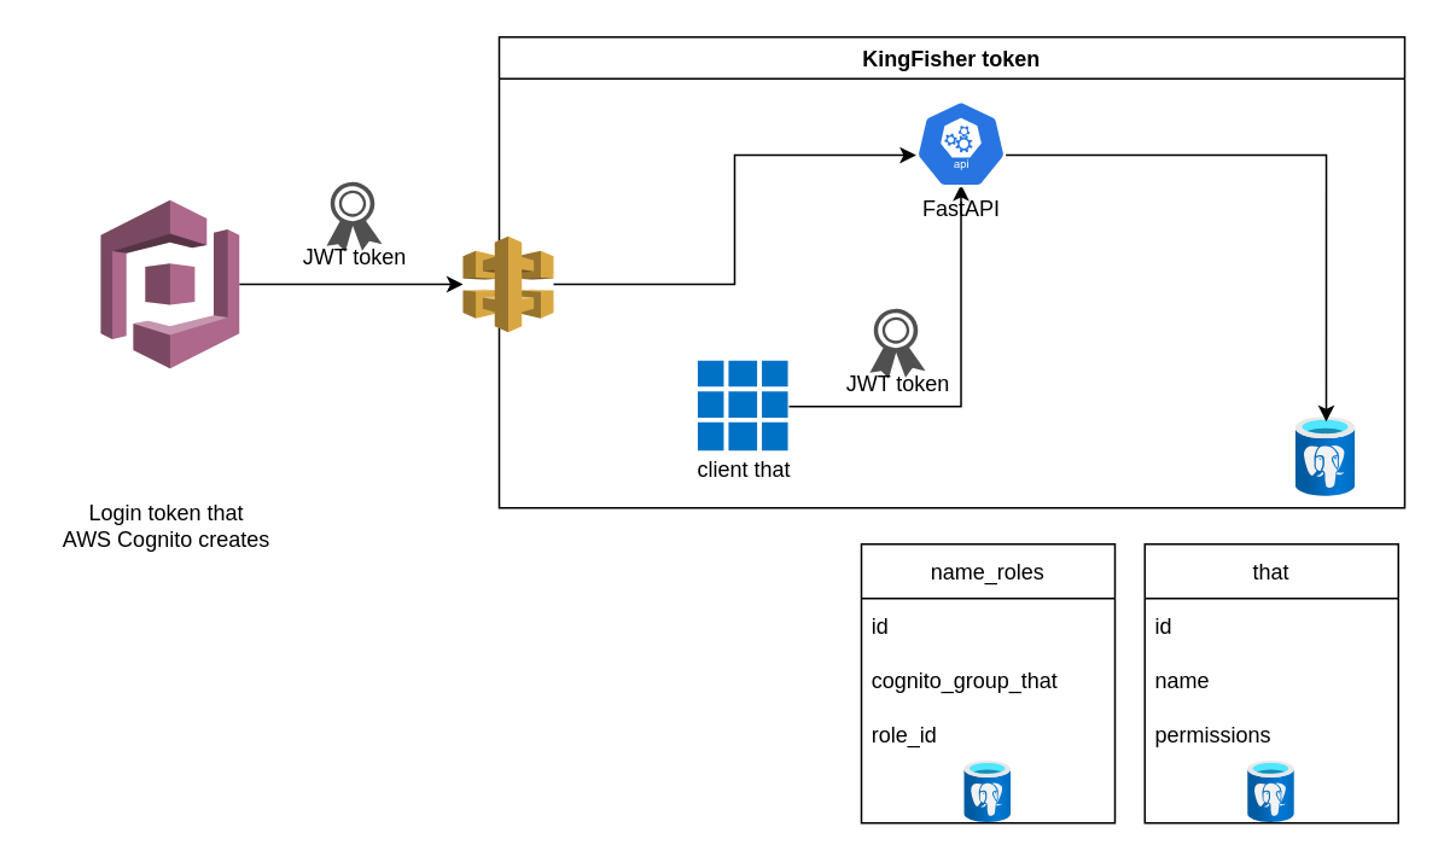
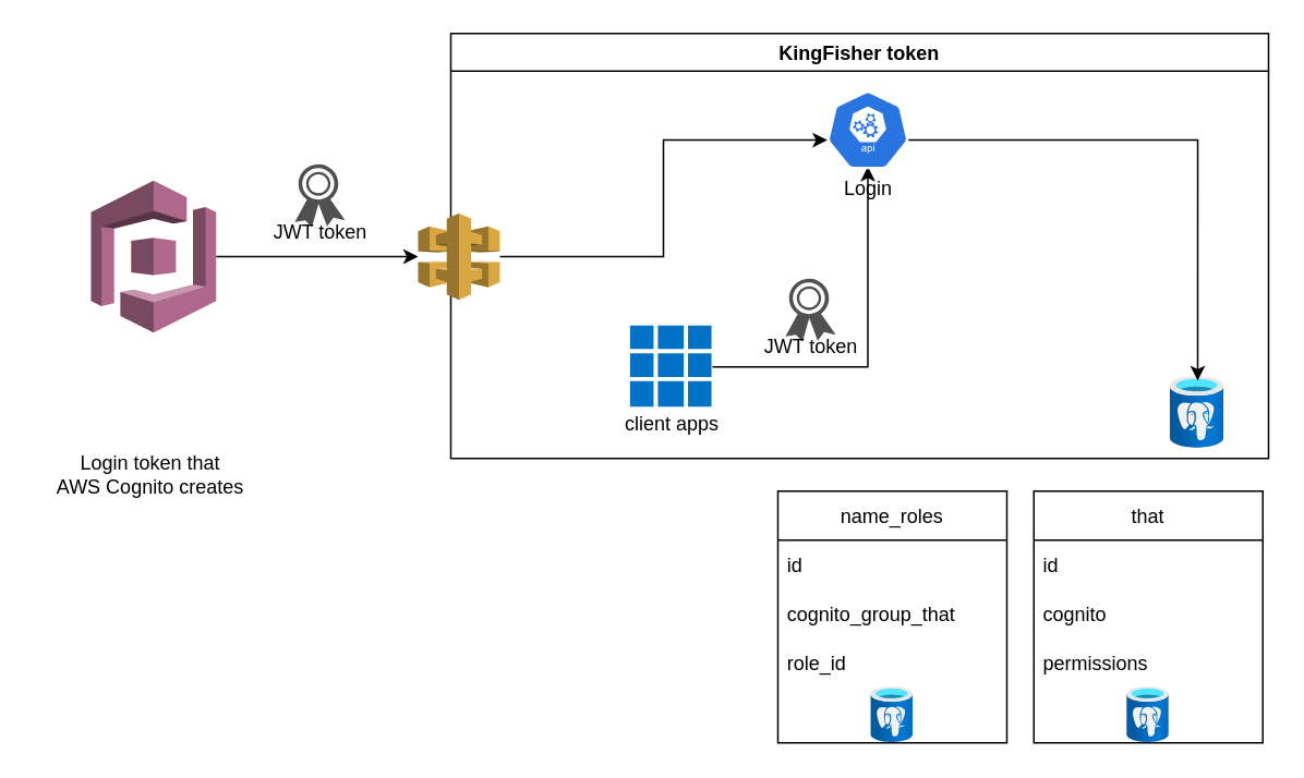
- <mxCell id="26" value="FastAPI" style="text;html=1;align=center;verticalAlign=middle;resizable=0;points=[];autosize=1;strokeColor=none;fillColor=none;" vertex="1" parent="24"><mxGeometry y="45" width="70" height="30" as="geometry" /></mxCell>
+ <mxCell id="26" value="Login" style="text;html=1;align=center;verticalAlign=middle;resizable=0;points=[];autosize=1;strokeColor=none;fillColor=none;" vertex="1" parent="24"><mxGeometry y="45" width="70" height="30" as="geometry" /></mxCell>
- <mxCell id="20" value="client that" style="text;html=1;align=center;verticalAlign=middle;resizable=0;points=[];autosize=1;strokeColor=none;fillColor=none;" vertex="1" parent="18"><mxGeometry y="45" width="80" height="30" as="geometry" /></mxCell>
+ <mxCell id="20" value="client apps" style="text;html=1;align=center;verticalAlign=middle;resizable=0;points=[];autosize=1;strokeColor=none;fillColor=none;" vertex="1" parent="18"><mxGeometry y="45" width="80" height="30" as="geometry" /></mxCell>
- <mxCell id="12" value="name" style="text;strokeColor=none;fillColor=none;align=left;verticalAlign=middle;spacingLeft=4;spacingRight=4;overflow=hidden;points=[[0,0.5],[1,0.5]];portConstraint=eastwest;rotatable=0;labelBackgroundColor=none;" vertex="1" parent="10"><mxGeometry y="60" width="140" height="30" as="geometry" /></mxCell>
+ <mxCell id="12" value="cognito" style="text;strokeColor=none;fillColor=none;align=left;verticalAlign=middle;spacingLeft=4;spacingRight=4;overflow=hidden;points=[[0,0.5],[1,0.5]];portConstraint=eastwest;rotatable=0;labelBackgroundColor=none;" vertex="1" parent="10"><mxGeometry y="60" width="140" height="30" as="geometry" /></mxCell>
